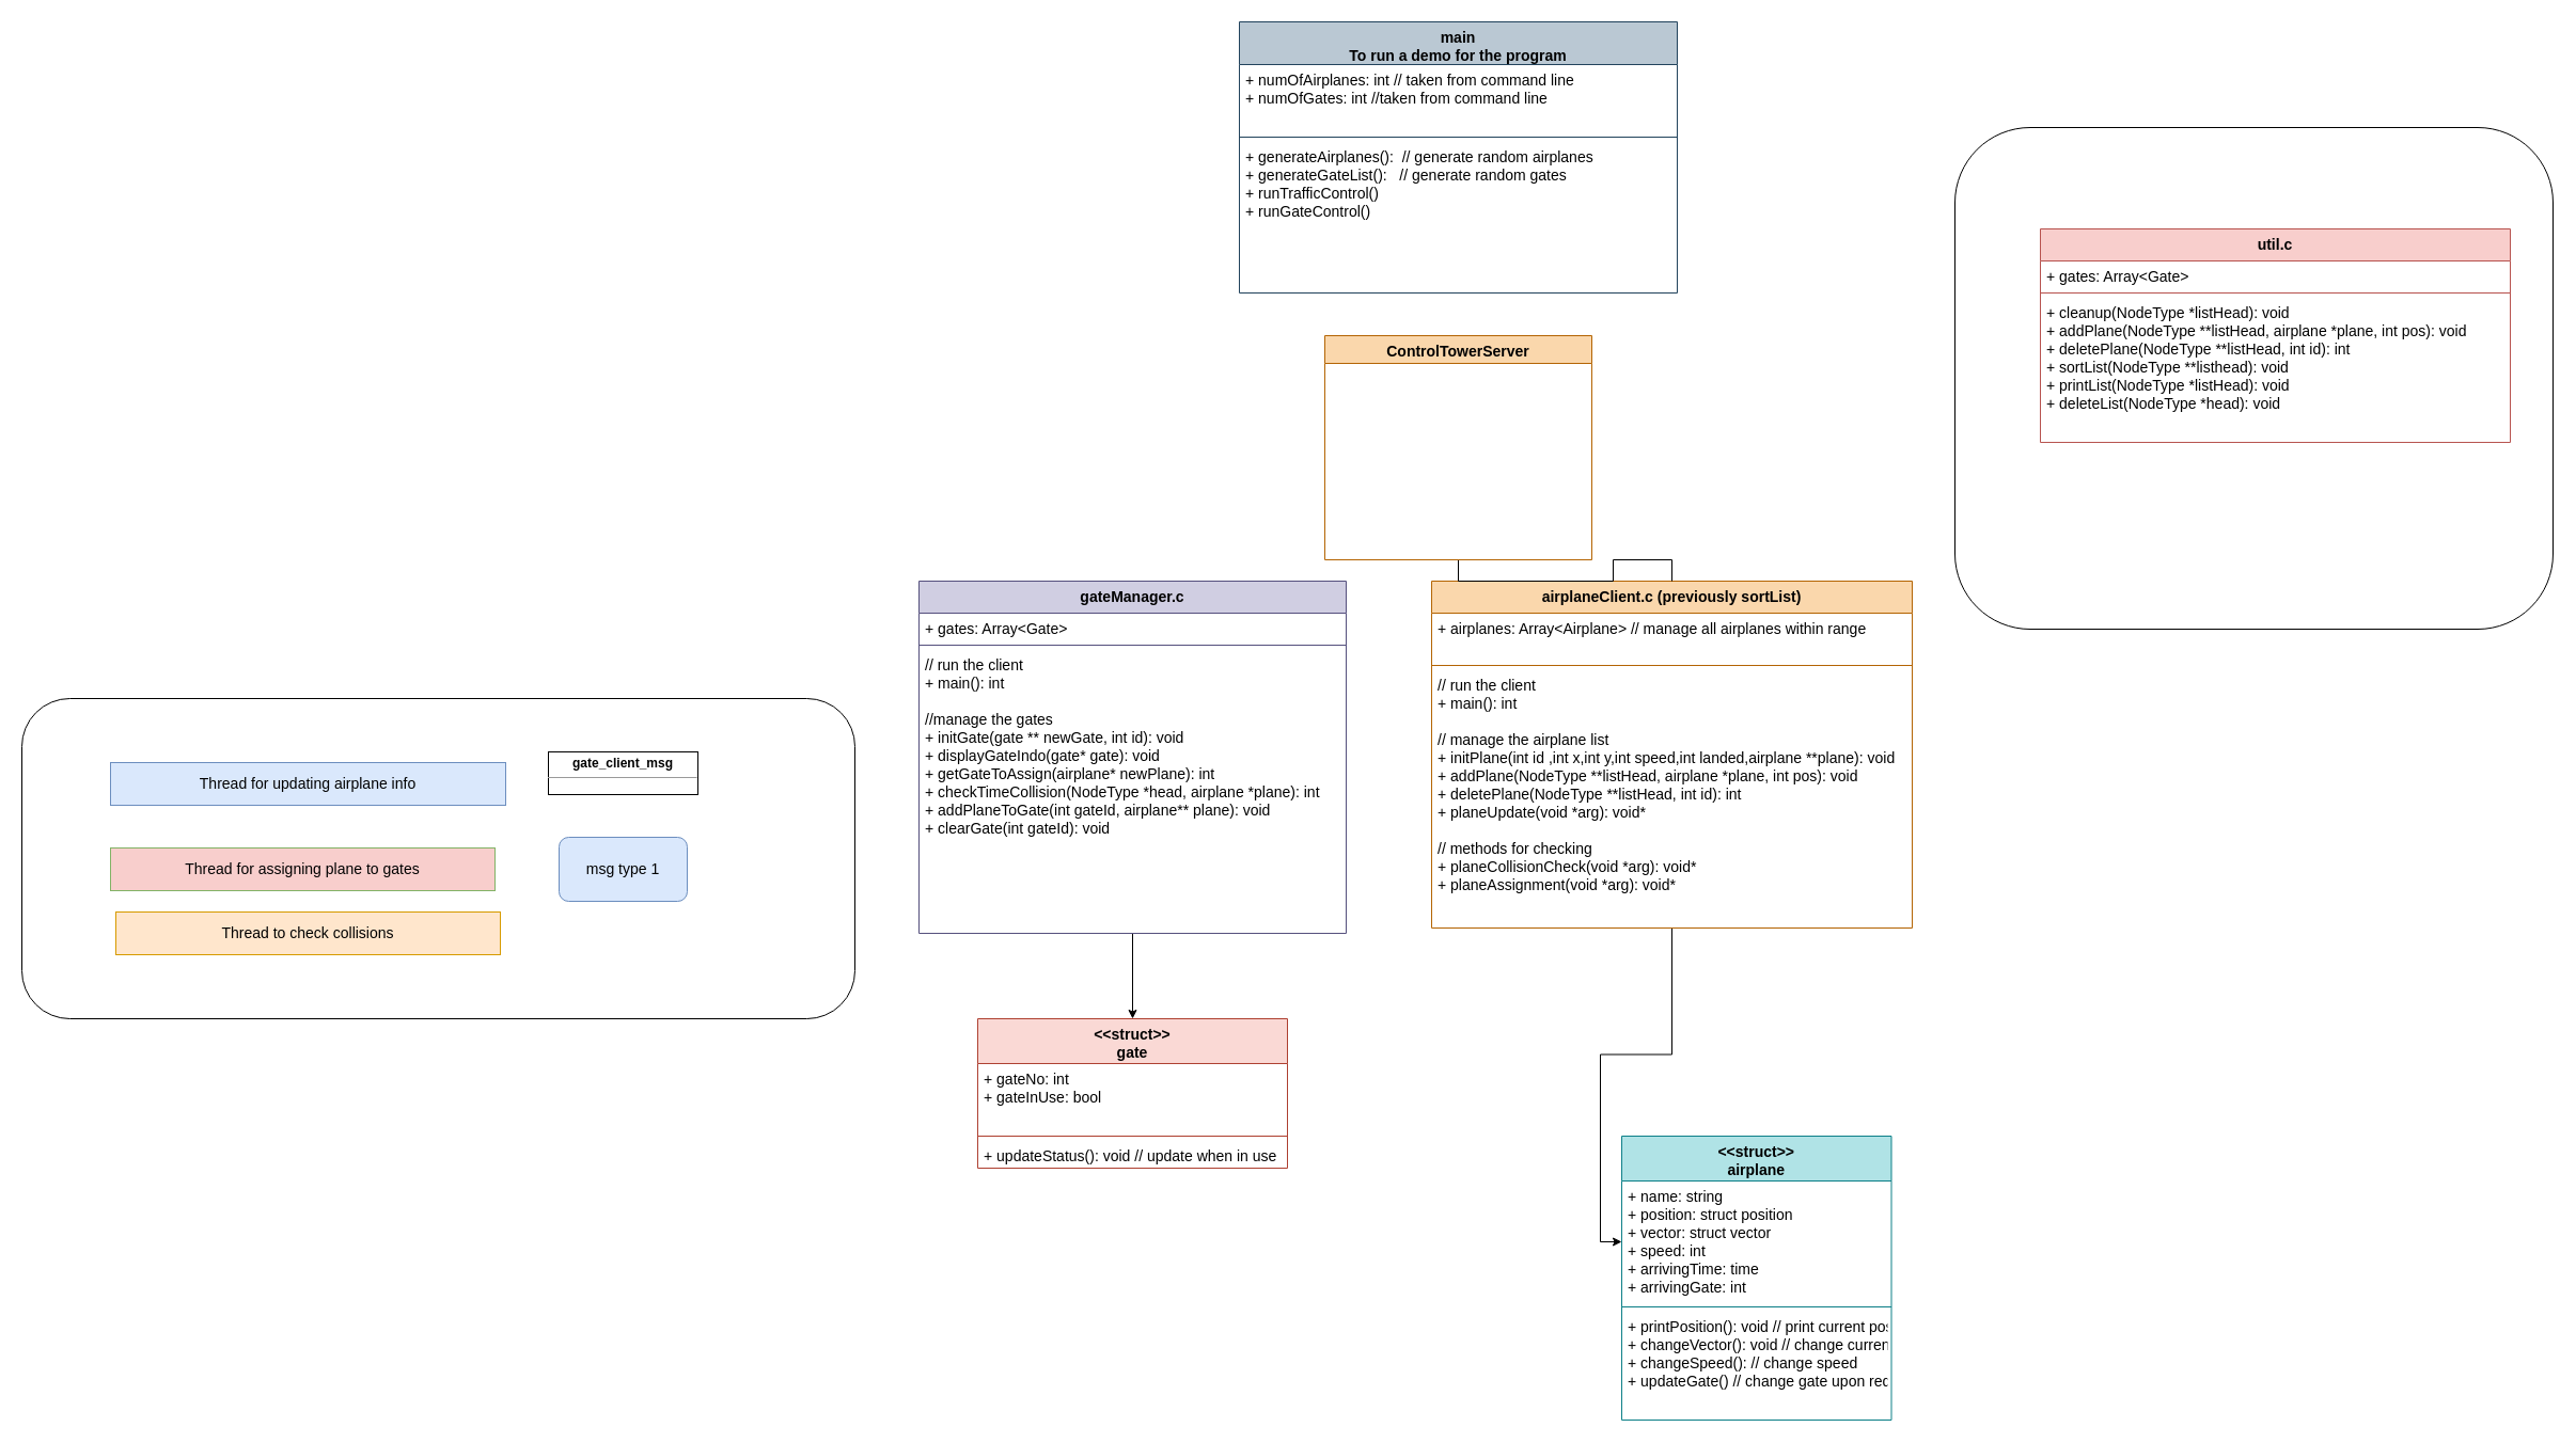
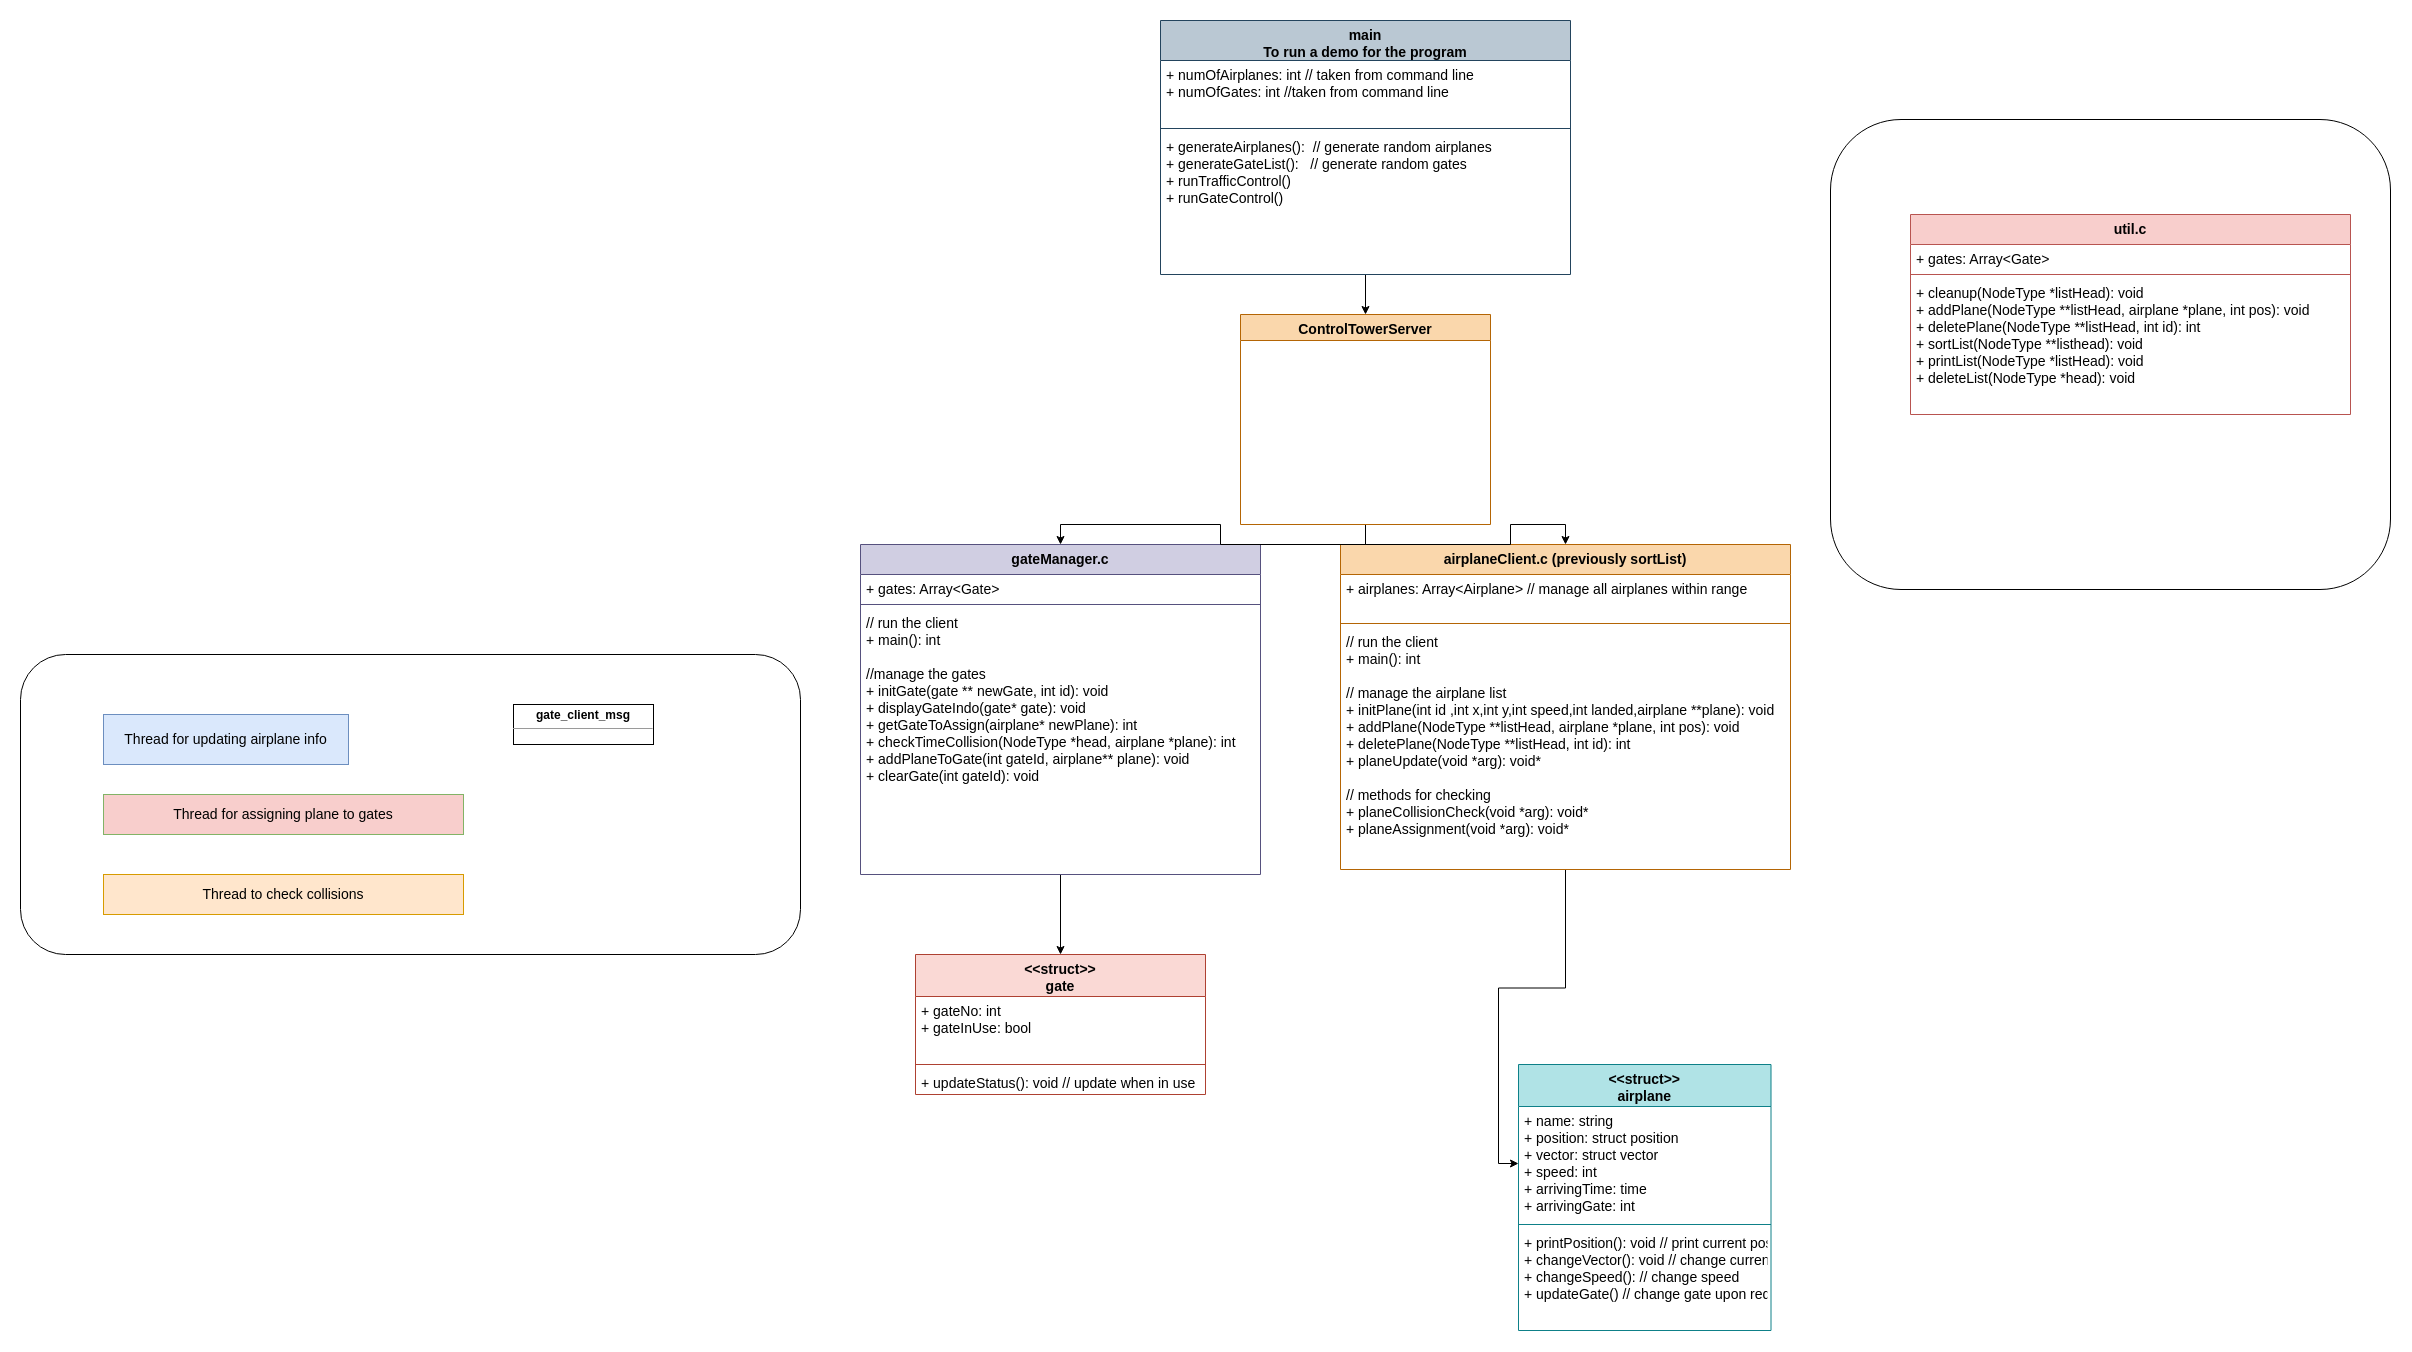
+ <mxCell id="11" style="edgeStyle=orthogonalEdgeStyle;rounded=0;orthogonalLoop=1;jettySize=auto;html=1;fontSize=14;" parent="1" source="12" target="31" edge="1"><mxGeometry relative="1" as="geometry" /></mxCell>
+ <mxCell id="30" style="edgeStyle=orthogonalEdgeStyle;rounded=0;orthogonalLoop=1;jettySize=auto;html=1;fontSize=14;" parent="1" source="31" target="17" edge="1"><mxGeometry relative="1" as="geometry" /></mxCell>
- <mxCell id="29" style="edgeStyle=orthogonalEdgeStyle;rounded=0;orthogonalLoop=1;jettySize=auto;html=1;fontSize=14;endArrow=none;" parent="1" source="31" target="3" edge="1"><mxGeometry relative="1" as="geometry" /></mxCell>
+ <mxCell id="29" style="edgeStyle=orthogonalEdgeStyle;rounded=0;orthogonalLoop=1;jettySize=auto;html=1;fontSize=14;" parent="1" source="31" target="3" edge="1"><mxGeometry relative="1" as="geometry" /></mxCell>
- <mxCell id="26" value="Thread for updating airplane info" style="rounded=0;whiteSpace=wrap;html=1;fillColor=#dae8fc;strokeColor=#6c8ebf;fontSize=14;" parent="1" vertex="1"><mxGeometry x="103" y="714" width="370" height="40" as="geometry" /></mxCell>
+ <mxCell id="26" value="Thread for updating airplane info" style="rounded=0;whiteSpace=wrap;html=1;fillColor=#dae8fc;strokeColor=#6c8ebf;fontSize=14;" parent="1" vertex="1"><mxGeometry x="103" y="714" width="245" height="50" as="geometry" /></mxCell>
- <mxCell id="32" value="msg type 1" style="rounded=1;whiteSpace=wrap;html=1;fillColor=#dae8fc;strokeColor=#6c8ebf;fontSize=14;" parent="1" vertex="1"><mxGeometry x="523" y="784" width="120" height="60" as="geometry" /></mxCell>
- <mxCell id="28" value="Thread to check collisions" style="rounded=0;whiteSpace=wrap;html=1;fillColor=#ffe6cc;strokeColor=#d79b00;fontSize=14;" parent="1" vertex="1"><mxGeometry x="108" y="854" width="360" height="40" as="geometry" /></mxCell>
+ <mxCell id="28" value="Thread to check collisions" style="rounded=0;whiteSpace=wrap;html=1;fillColor=#ffe6cc;strokeColor=#d79b00;fontSize=14;" parent="1" vertex="1"><mxGeometry x="103" y="874" width="360" height="40" as="geometry" /></mxCell>
